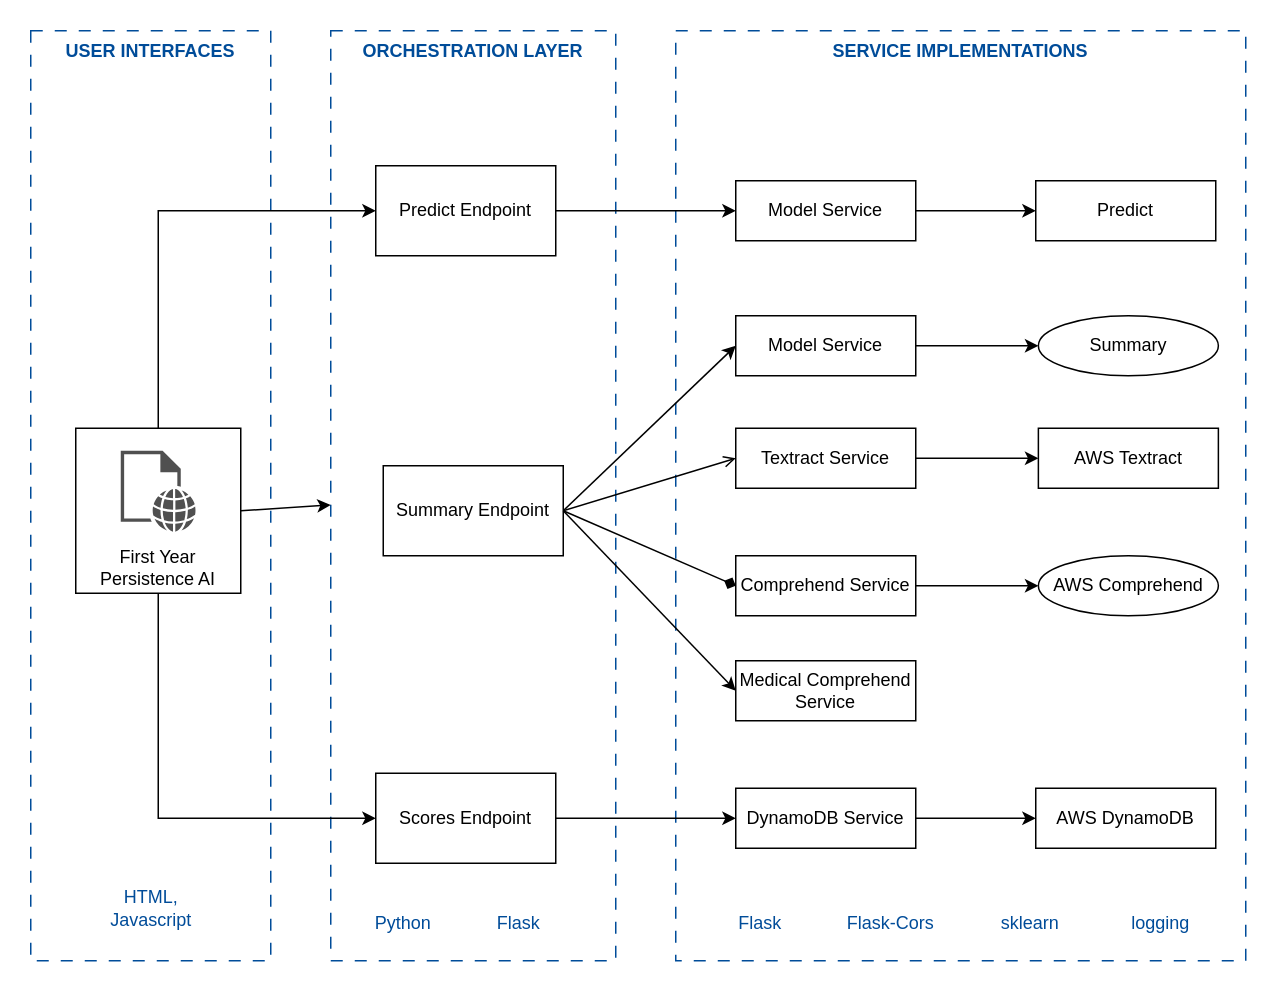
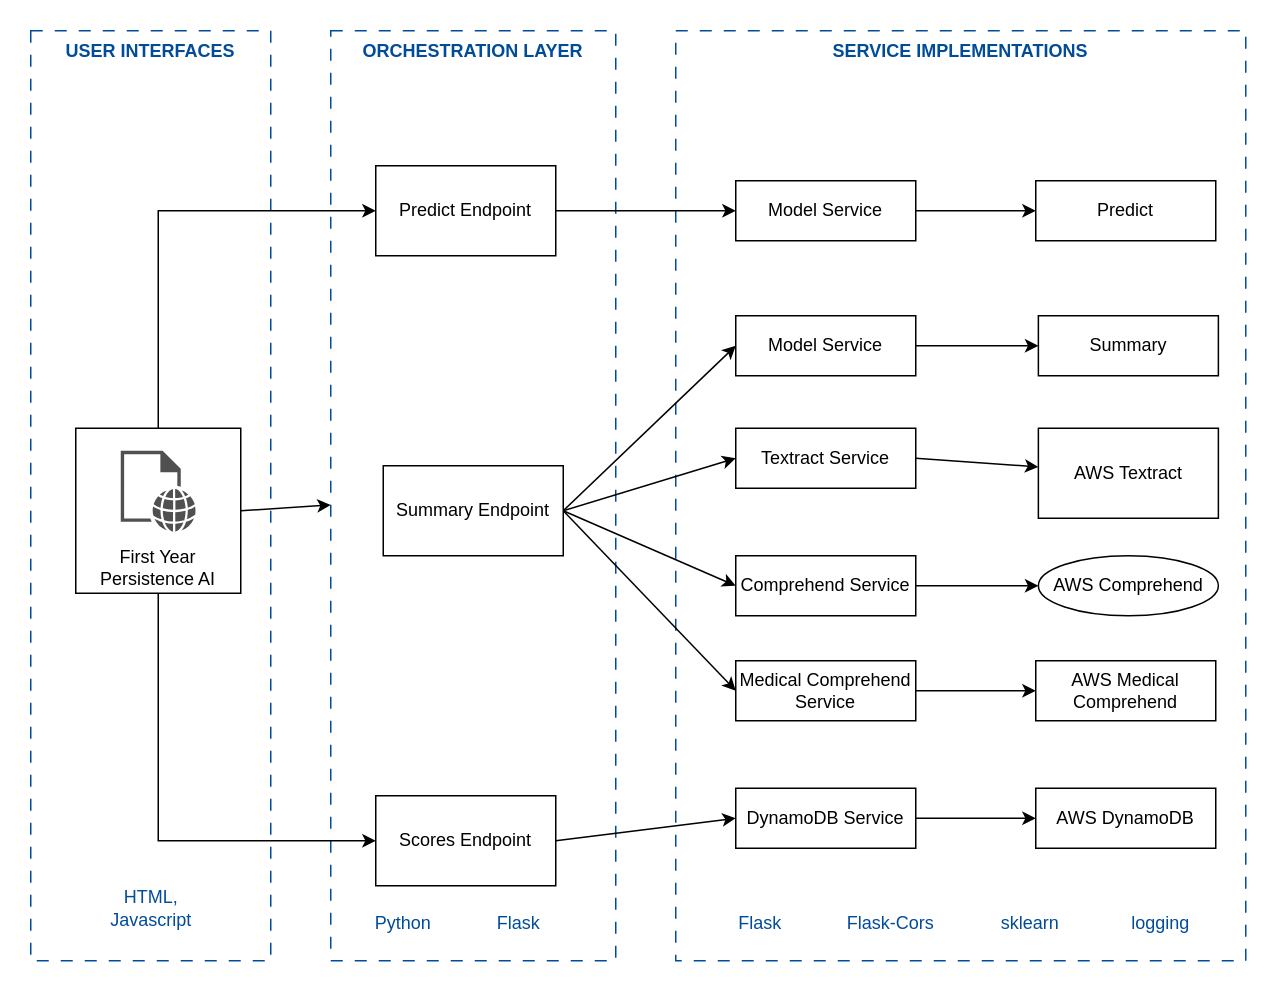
- <mxCell id="20" value="Summary" style="ellipse;whiteSpace=wrap;html=1;" parent="1" vertex="1"><mxGeometry x="691.75" y="210" width="120" height="40" as="geometry" /></mxCell>
+ <mxCell id="20" value="Summary" style="rounded=0;whiteSpace=wrap;html=1;" parent="1" vertex="1"><mxGeometry x="691.75" y="210" width="120" height="40" as="geometry" /></mxCell>
- <mxCell id="21" value="AWS Textract" style="rounded=0;whiteSpace=wrap;html=1;" parent="1" vertex="1"><mxGeometry x="691.75" y="285" width="120" height="40" as="geometry" /></mxCell>
+ <mxCell id="21" value="AWS Textract" style="rounded=0;whiteSpace=wrap;html=1;" parent="1" vertex="1"><mxGeometry x="691.75" y="285" width="120" height="60" as="geometry" /></mxCell>
- <mxCell id="12" style="edgeStyle=none;rounded=0;orthogonalLoop=1;jettySize=auto;html=1;exitX=1;exitY=0.5;exitDx=0;exitDy=0;entryX=0;entryY=0.5;entryDx=0;entryDy=0;endArrow=open;" parent="1" source="13" target="15" edge="1"><mxGeometry relative="1" as="geometry" /></mxCell>
+ <mxCell id="12" style="edgeStyle=none;rounded=0;orthogonalLoop=1;jettySize=auto;html=1;exitX=1;exitY=0.5;exitDx=0;exitDy=0;entryX=0;entryY=0.5;entryDx=0;entryDy=0;" parent="1" source="13" target="15" edge="1"><mxGeometry relative="1" as="geometry" /></mxCell>
- <mxCell id="41" style="edgeStyle=none;rounded=0;orthogonalLoop=1;jettySize=auto;html=1;exitX=1;exitY=0.5;exitDx=0;exitDy=0;entryX=0;entryY=0.5;entryDx=0;entryDy=0;endArrow=diamond;" parent="1" source="13" target="19" edge="1"><mxGeometry relative="1" as="geometry"><mxPoint x="385" y="350" as="sourcePoint" /><mxPoint x="500" y="315" as="targetPoint" /></mxGeometry></mxCell>
+ <mxCell id="41" style="edgeStyle=none;rounded=0;orthogonalLoop=1;jettySize=auto;html=1;exitX=1;exitY=0.5;exitDx=0;exitDy=0;entryX=0;entryY=0.5;entryDx=0;entryDy=0;" parent="1" source="13" target="19" edge="1"><mxGeometry relative="1" as="geometry"><mxPoint x="385" y="350" as="sourcePoint" /><mxPoint x="500" y="315" as="targetPoint" /></mxGeometry></mxCell>
+ <mxCell id="38" style="edgeStyle=orthogonalEdgeStyle;rounded=0;orthogonalLoop=1;jettySize=auto;html=1;exitX=1;exitY=0.5;exitDx=0;exitDy=0;" parent="1" source="39" target="40" edge="1"><mxGeometry relative="1" as="geometry" /></mxCell>
+ <mxCell id="40" value="AWS Medical Comprehend" style="rounded=0;whiteSpace=wrap;html=1;" parent="1" vertex="1"><mxGeometry x="690" y="440" width="120" height="40" as="geometry" /></mxCell>
- <mxCell id="34" value="Scores Endpoint" style="rounded=0;whiteSpace=wrap;html=1;" parent="1" vertex="1"><mxGeometry x="250" y="515" width="120" height="60" as="geometry" /></mxCell>
+ <mxCell id="34" value="Scores Endpoint" style="rounded=0;whiteSpace=wrap;html=1;" parent="1" vertex="1"><mxGeometry x="250" y="530" width="120" height="60" as="geometry" /></mxCell>
